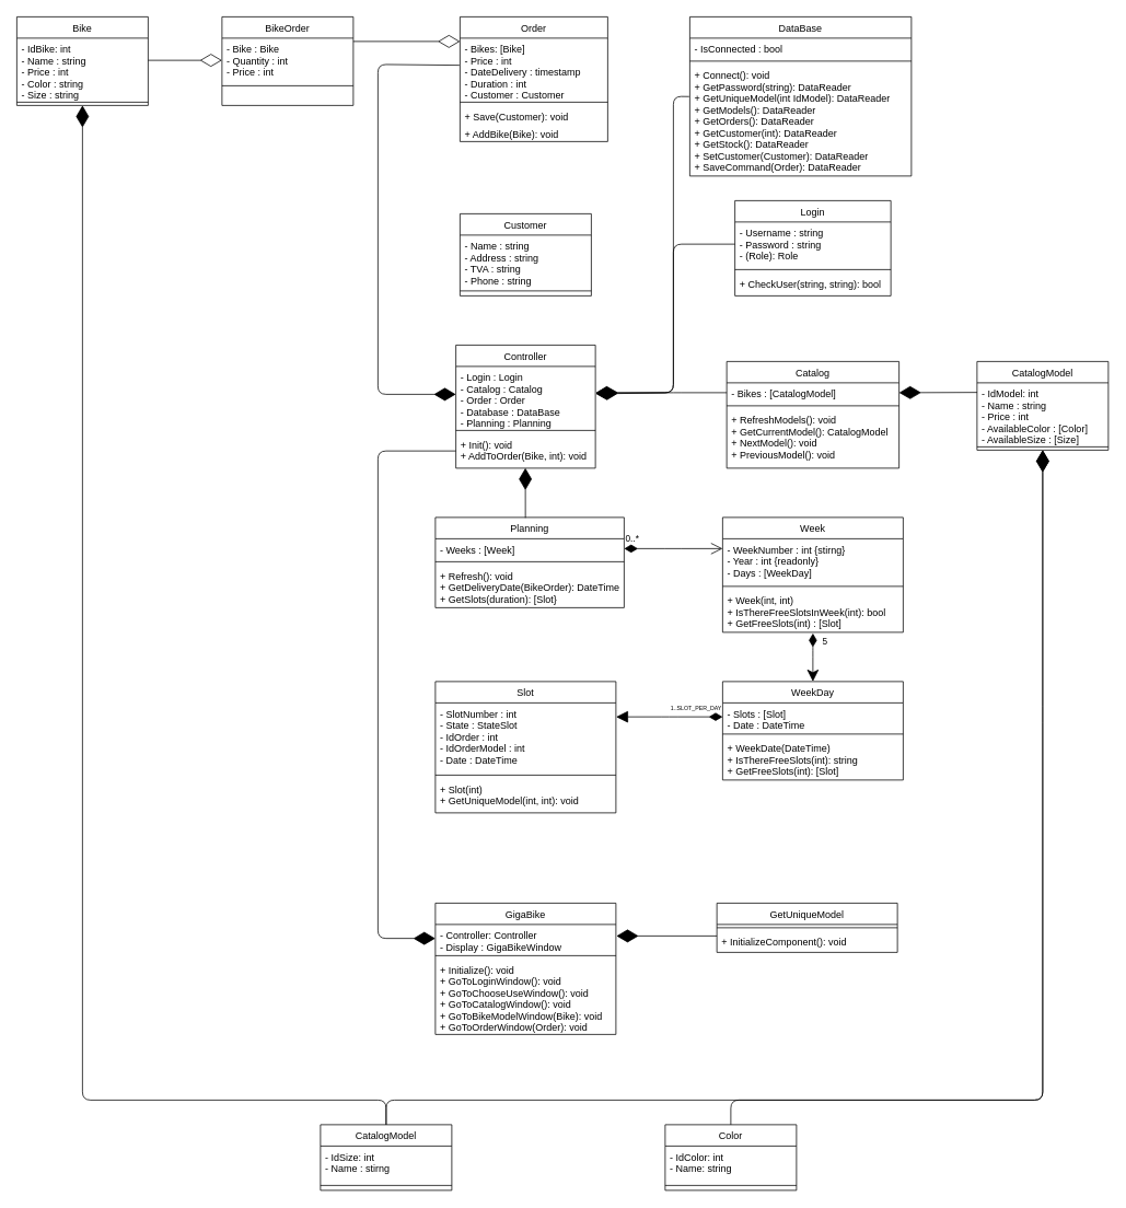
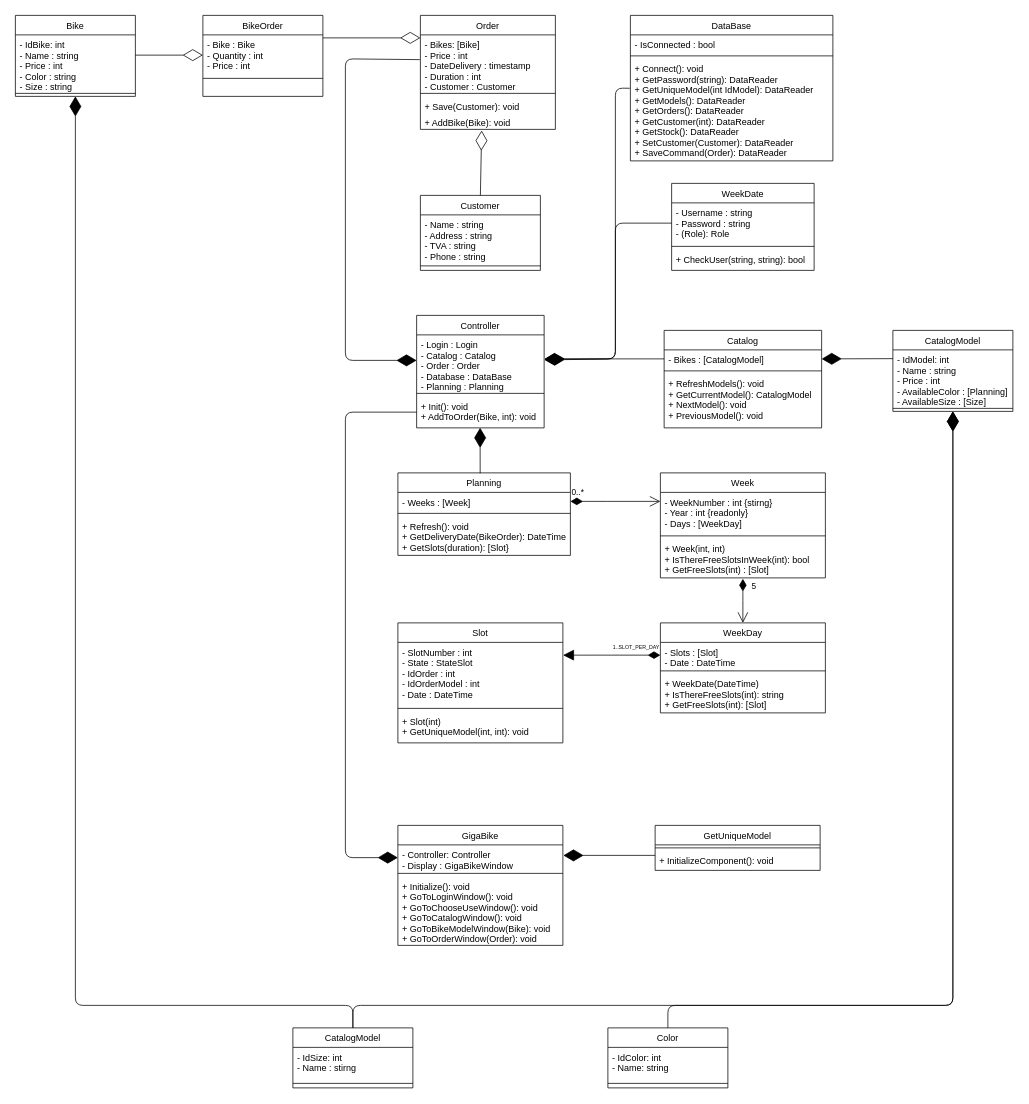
+ <mxCell id="18" value="" style="endArrow=diamondThin;endFill=0;endSize=24;html=1;exitX=0.5;exitY=0;exitDx=0;exitDy=0;entryX=0.454;entryY=1.069;entryDx=0;entryDy=0;entryPerimeter=0;" parent="1" source="7" target="6" edge="1"><mxGeometry width="160" relative="1" as="geometry"><mxPoint x="720" y="370" as="sourcePoint" /><mxPoint x="640" y="200" as="targetPoint" /></mxGeometry></mxCell>
- <mxCell id="10" value="Login" style="swimlane;fontStyle=0;align=center;verticalAlign=top;childLayout=stackLayout;horizontal=1;startSize=26;horizontalStack=0;resizeParent=1;resizeLast=0;collapsible=1;marginBottom=0;rounded=0;shadow=0;strokeWidth=1;" parent="1" vertex="1"><mxGeometry x="895" y="244" width="190" height="116" as="geometry"><mxRectangle x="340" y="380" width="170" height="26" as="alternateBounds" /></mxGeometry></mxCell>
+ <mxCell id="10" value="WeekDate" style="swimlane;fontStyle=0;align=center;verticalAlign=top;childLayout=stackLayout;horizontal=1;startSize=26;horizontalStack=0;resizeParent=1;resizeLast=0;collapsible=1;marginBottom=0;rounded=0;shadow=0;strokeWidth=1;" parent="1" vertex="1"><mxGeometry x="895" y="244" width="190" height="116" as="geometry"><mxRectangle x="340" y="380" width="170" height="26" as="alternateBounds" /></mxGeometry></mxCell>
- <mxCell id="49" value="- IdModel: int&#10;- Name : string&#10;- Price : int&#10;- AvailableColor : [Color]&#10;- AvailableSize : [Size]" style="text;align=left;verticalAlign=top;spacingLeft=4;spacingRight=4;overflow=hidden;rotatable=0;points=[[0,0.5],[1,0.5]];portConstraint=eastwest;" parent="48" vertex="1"><mxGeometry y="26" width="160" height="74" as="geometry" /></mxCell>
+ <mxCell id="49" value="- IdModel: int&#10;- Name : string&#10;- Price : int&#10;- AvailableColor : [Planning]&#10;- AvailableSize : [Size]" style="text;align=left;verticalAlign=top;spacingLeft=4;spacingRight=4;overflow=hidden;rotatable=0;points=[[0,0.5],[1,0.5]];portConstraint=eastwest;" parent="48" vertex="1"><mxGeometry y="26" width="160" height="74" as="geometry" /></mxCell>
- <mxCell id="79" value="5" style="endArrow=classic;html=1;endSize=12;startArrow=diamondThin;startSize=14;startFill=1;edgeStyle=orthogonalEdgeStyle;align=left;verticalAlign=bottom;exitX=0.5;exitY=1.025;exitDx=0;exitDy=0;exitPerimeter=0;entryX=0.5;entryY=0;entryDx=0;entryDy=0;" edge="1" parent="1" source="69" target="70"><mxGeometry x="-0.362" y="10" relative="1" as="geometry"><mxPoint x="775" y="810" as="sourcePoint" /><mxPoint x="895" y="810" as="targetPoint" /><Array as="points"><mxPoint x="990" y="790" /><mxPoint x="990" y="790" /></Array><mxPoint as="offset" /></mxGeometry></mxCell>
+ <mxCell id="79" value="5" style="endArrow=open;html=1;endSize=12;startArrow=diamondThin;startSize=14;startFill=1;edgeStyle=orthogonalEdgeStyle;align=left;verticalAlign=bottom;exitX=0.5;exitY=1.025;exitDx=0;exitDy=0;exitPerimeter=0;entryX=0.5;entryY=0;entryDx=0;entryDy=0;" edge="1" parent="1" source="69" target="70"><mxGeometry x="-0.362" y="10" relative="1" as="geometry"><mxPoint x="775" y="810" as="sourcePoint" /><mxPoint x="895" y="810" as="targetPoint" /><Array as="points"><mxPoint x="990" y="790" /><mxPoint x="990" y="790" /></Array><mxPoint as="offset" /></mxGeometry></mxCell>
